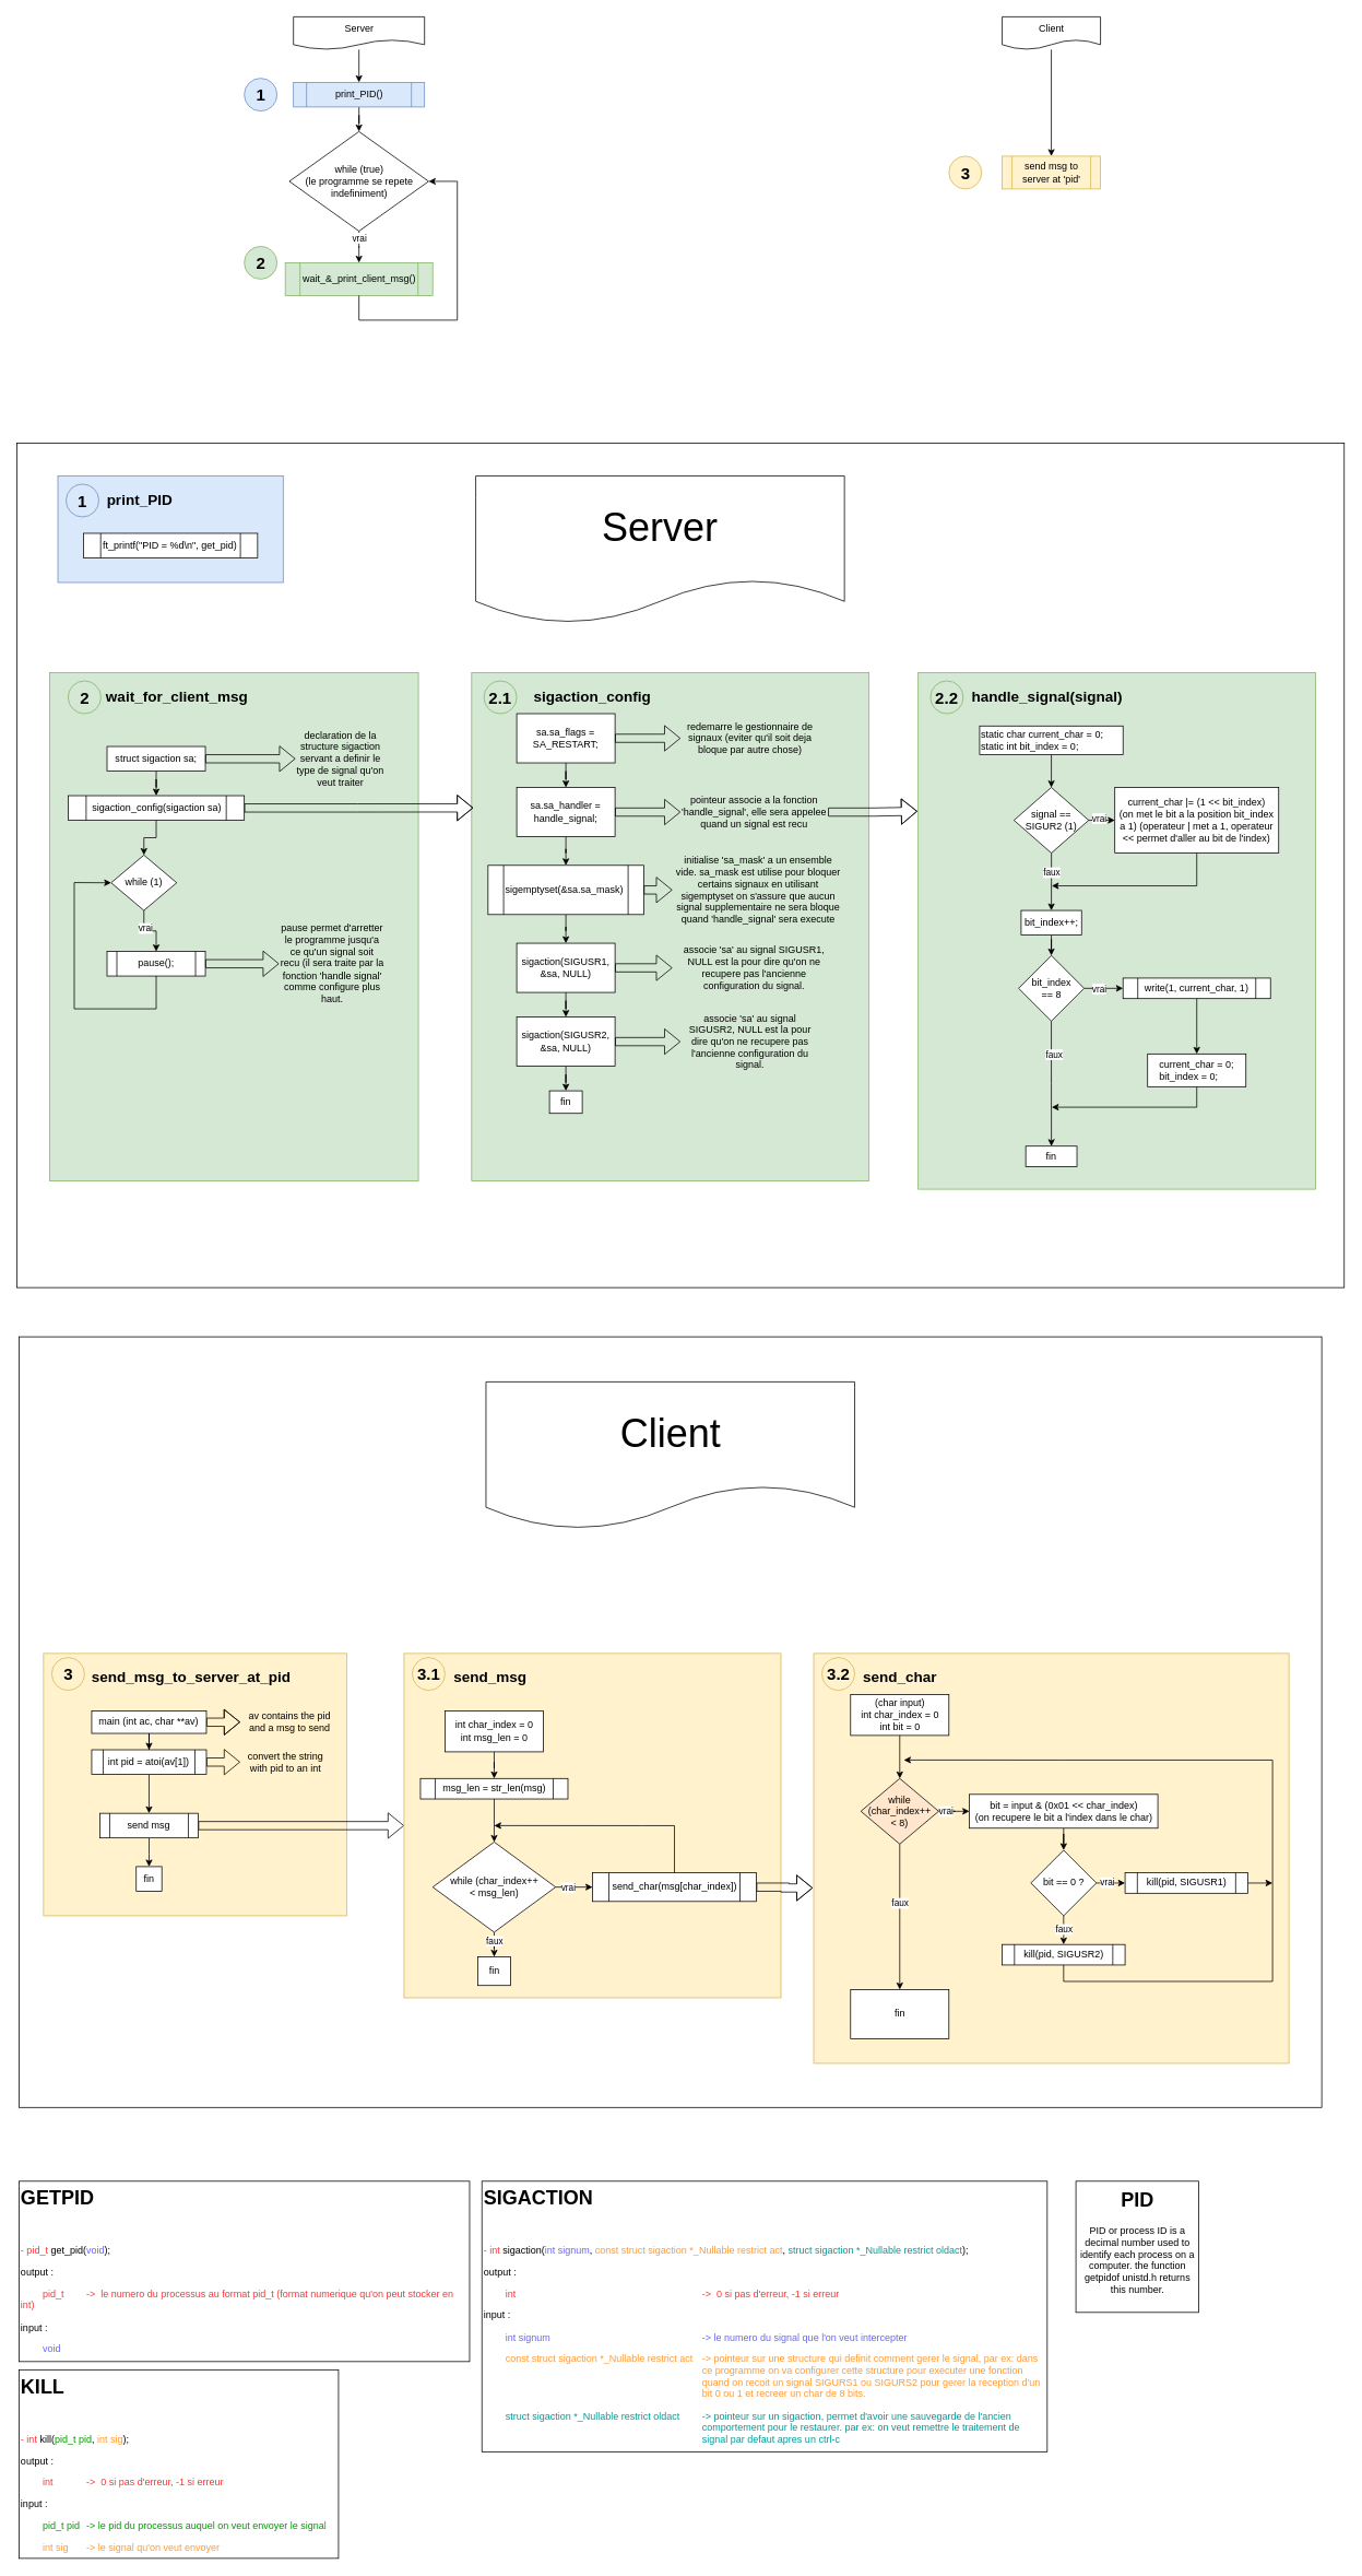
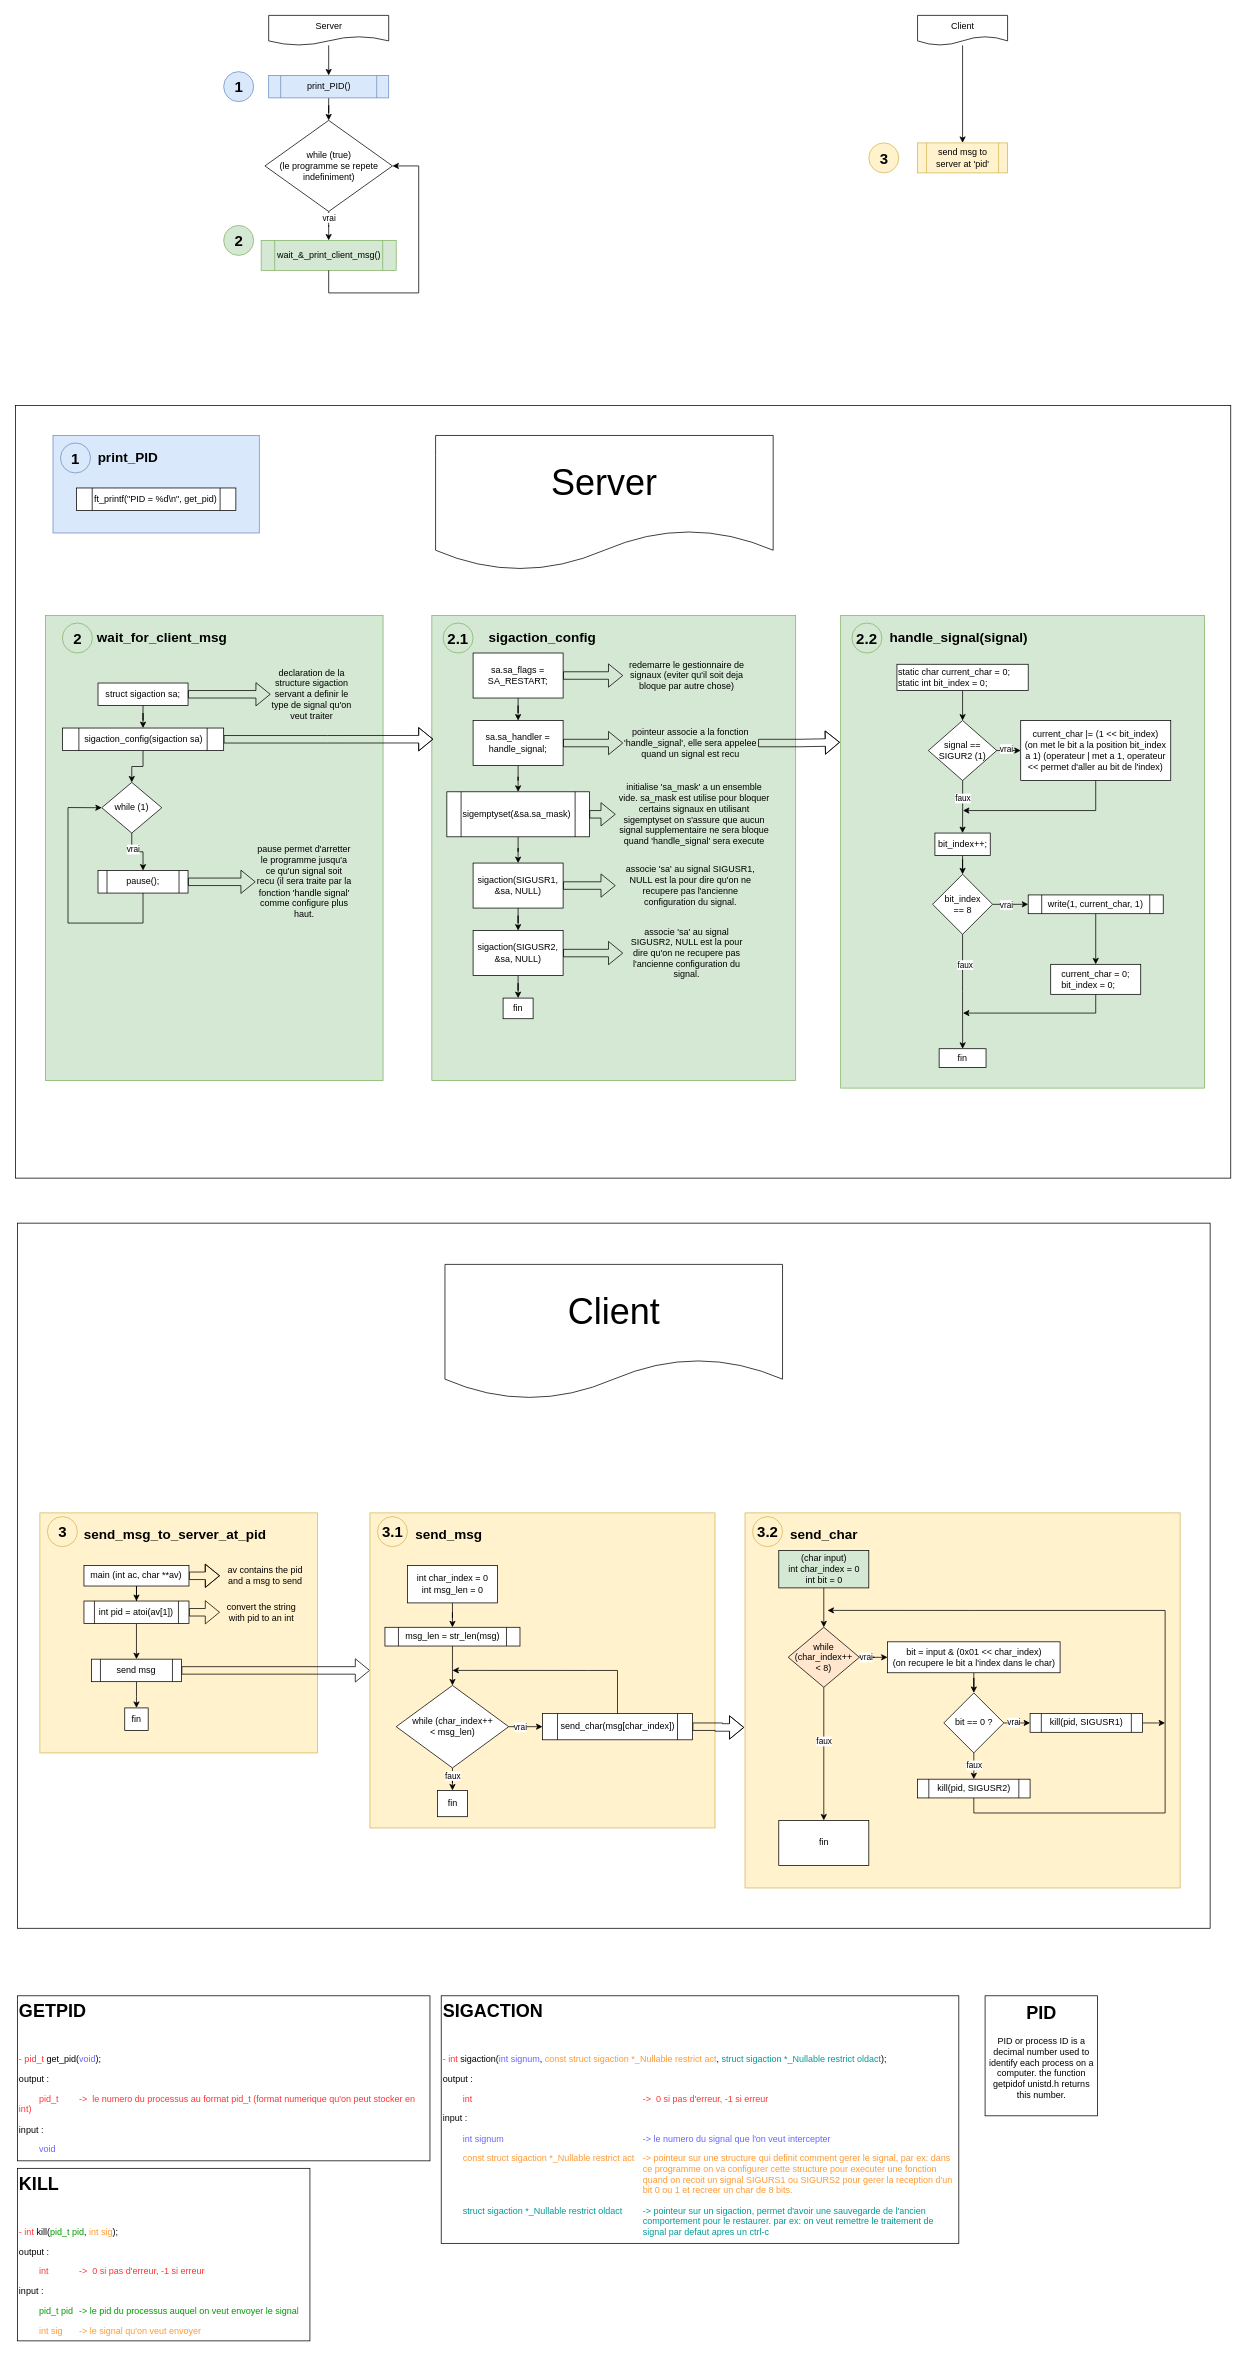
- <mxCell id="127" value="&lt;div&gt;(char input)&lt;/div&gt;int char_index = 0&lt;div&gt;int bit = 0&lt;/div&gt;" style="rounded=0;whiteSpace=wrap;html=1;" vertex="1" parent="1"><mxGeometry x="1037.5" y="2066.25" width="120" height="50" as="geometry" /></mxCell>
+ <mxCell id="127" value="&lt;div&gt;(char input)&lt;/div&gt;int char_index = 0&lt;div&gt;int bit = 0&lt;/div&gt;" style="rounded=0;whiteSpace=wrap;html=1;fillColor=#d5e8d4;" vertex="1" parent="1"><mxGeometry x="1037.5" y="2066.25" width="120" height="50" as="geometry" /></mxCell>
